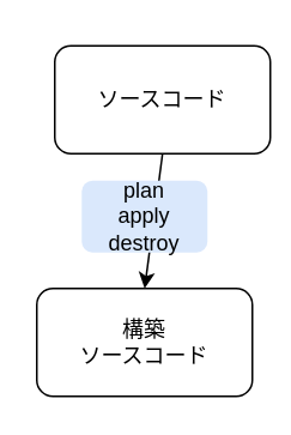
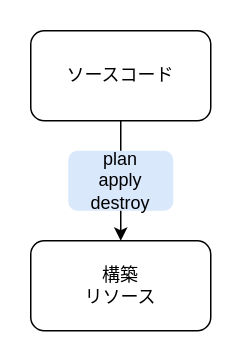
- <mxCell id="3" value="ソースコード" style="rounded=1;whiteSpace=wrap;html=1;" parent="1" vertex="1"><mxGeometry x="30" y="25" width="120" height="60" as="geometry" /></mxCell>
+ <mxCell id="3" value="ソースコード" style="rounded=1;whiteSpace=wrap;html=1;" parent="1" vertex="1"><mxGeometry width="120" height="60" as="geometry" x="20" y="20" /></mxCell>
- <mxCell id="4" value="構築&lt;br&gt;ソースコード" style="rounded=1;whiteSpace=wrap;html=1;" parent="1" vertex="1"><mxGeometry y="160" width="120" height="60" as="geometry" x="20" /></mxCell>
+ <mxCell id="4" value="構築&lt;br&gt;リソース" style="rounded=1;whiteSpace=wrap;html=1;" parent="1" vertex="1"><mxGeometry y="160" width="120" height="60" as="geometry" x="20" /></mxCell>
